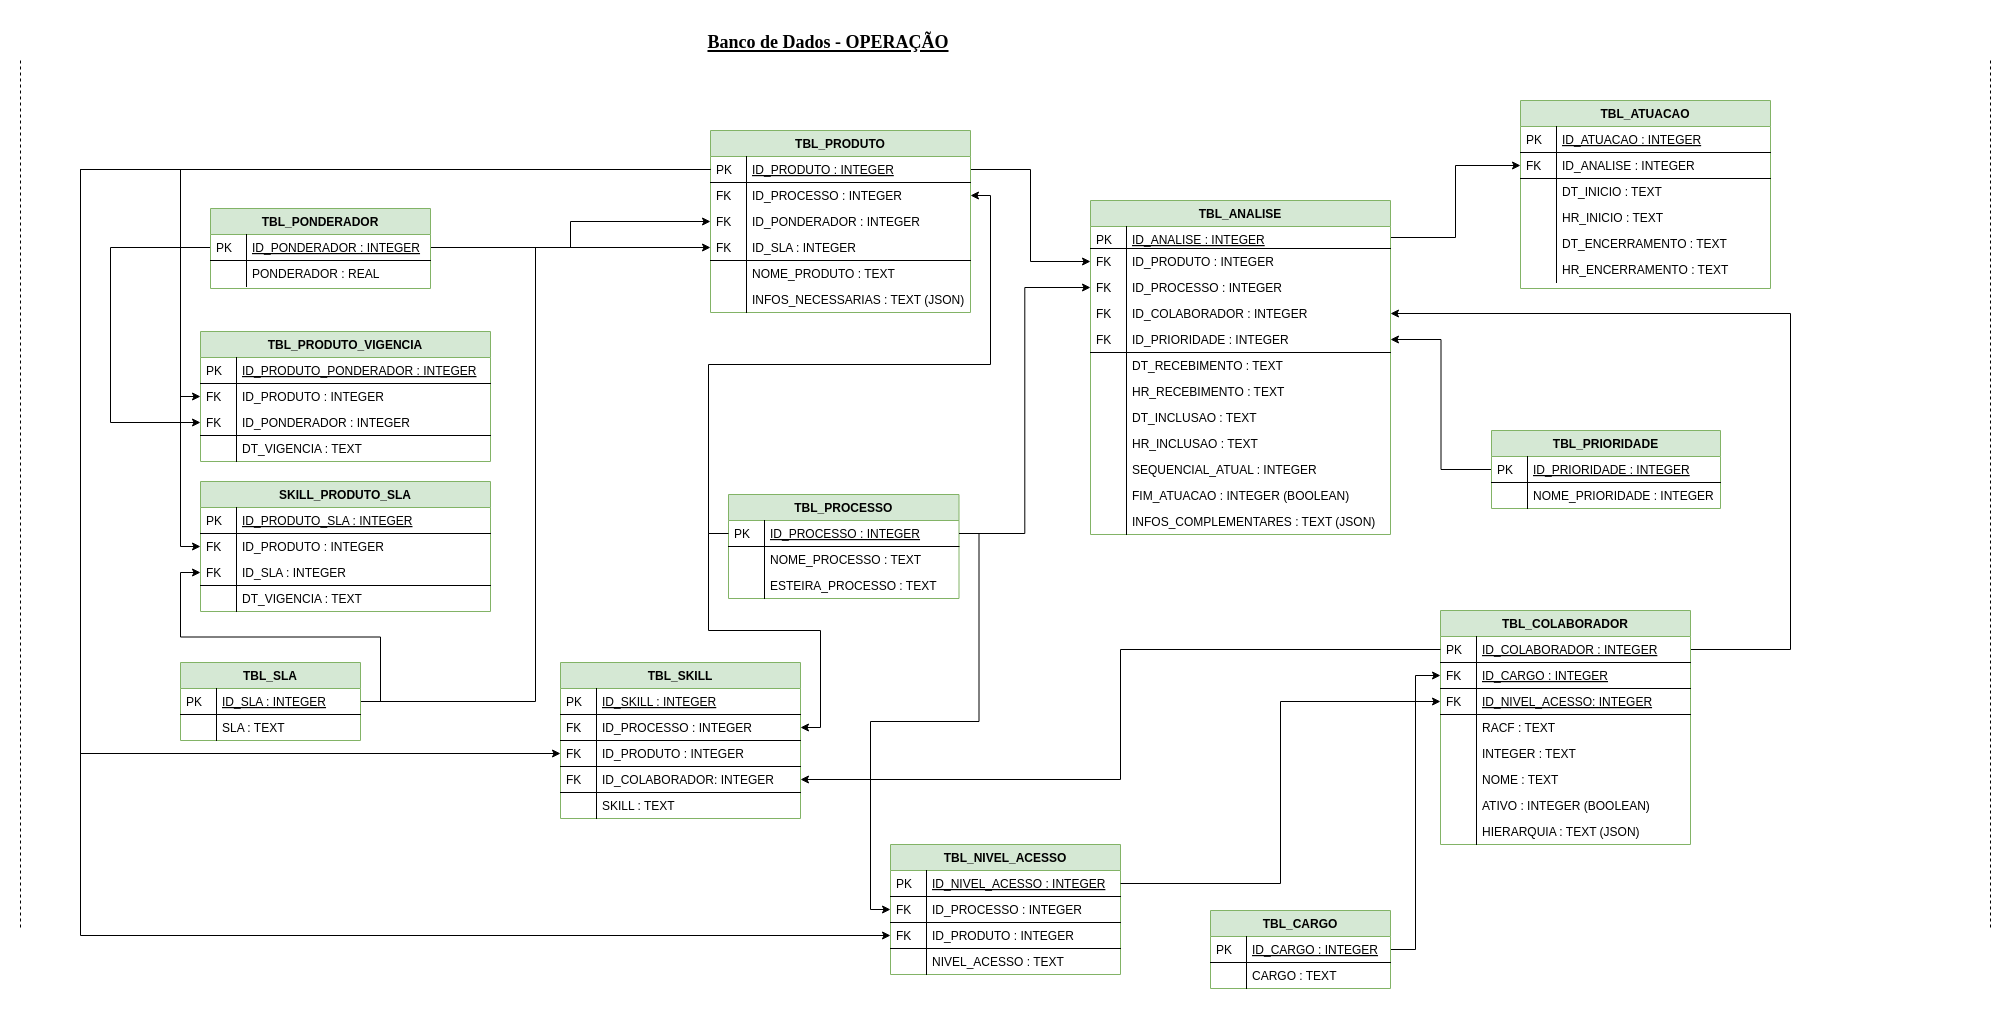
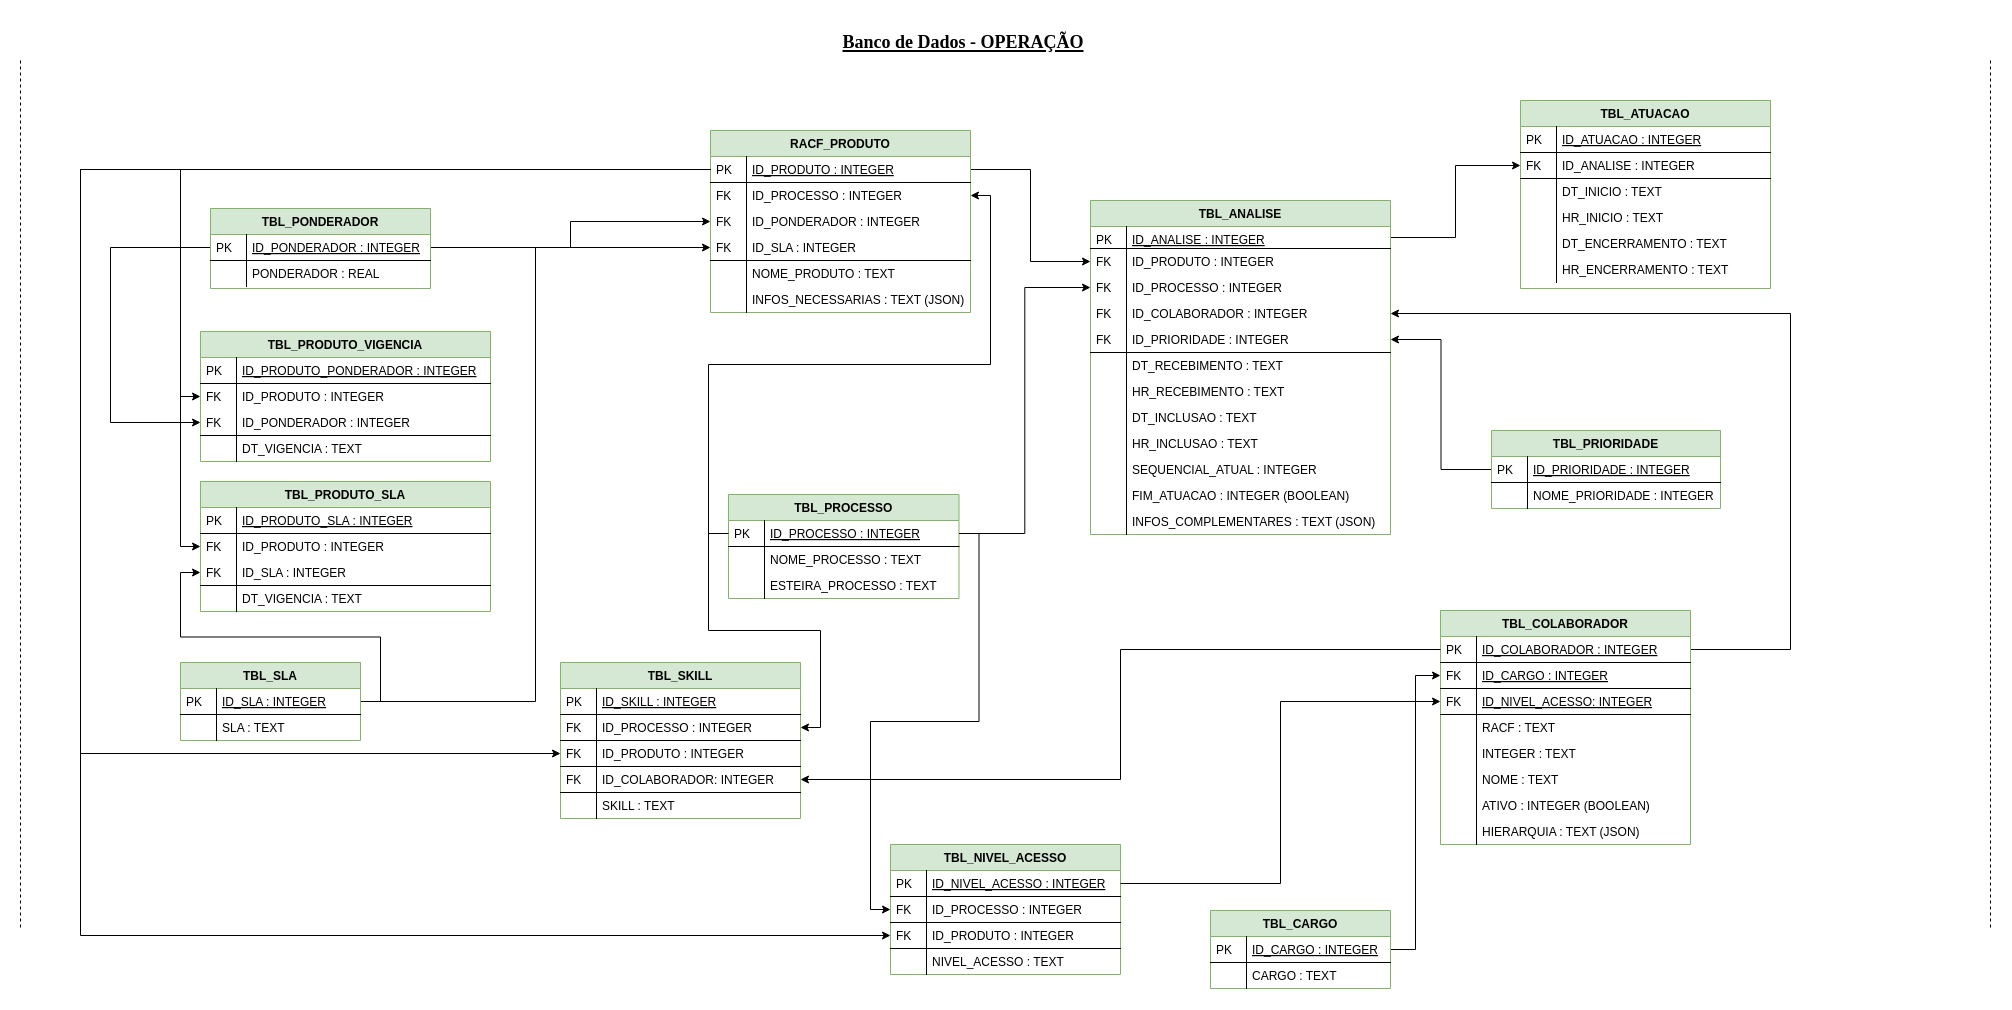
- <mxCell id="5" value="&lt;h1&gt;&lt;span style=&quot;font-size: 18px&quot;&gt;Banco de Dados - OPERAÇÃO&lt;/span&gt;&lt;/h1&gt;" style="text;html=1;strokeColor=none;fillColor=none;spacing=5;spacingTop=-20;whiteSpace=wrap;overflow=hidden;rounded=0;align=center;fontFamily=Verdana;fontColor=#000000;fontStyle=4" parent="1" vertex="1"><mxGeometry x="453" y="20" width="750" height="50" as="geometry" /></mxCell>
+ <mxCell id="5" value="&lt;h1&gt;&lt;span style=&quot;font-size: 18px&quot;&gt;Banco de Dados - OPERAÇÃO&lt;/span&gt;&lt;/h1&gt;" style="text;html=1;strokeColor=none;fillColor=none;spacing=5;spacingTop=-20;whiteSpace=wrap;overflow=hidden;rounded=0;align=center;fontFamily=Verdana;fontColor=#000000;fontStyle=4" parent="1" vertex="1"><mxGeometry x="588" y="20" width="750" height="50" as="geometry" /></mxCell>
- <mxCell id="73" value="TBL_PRODUTO" style="swimlane;fontStyle=1;childLayout=stackLayout;horizontal=1;startSize=26;horizontalStack=0;resizeParent=1;resizeLast=0;collapsible=1;marginBottom=0;rounded=0;shadow=0;strokeWidth=1;fillColor=#d5e8d4;strokeColor=#82b366;" parent="1" vertex="1"><mxGeometry x="710" y="130" width="260" height="182" as="geometry"><mxRectangle x="20" y="80" width="160" height="26" as="alternateBounds" /></mxGeometry></mxCell>
+ <mxCell id="73" value="RACF_PRODUTO" style="swimlane;fontStyle=1;childLayout=stackLayout;horizontal=1;startSize=26;horizontalStack=0;resizeParent=1;resizeLast=0;collapsible=1;marginBottom=0;rounded=0;shadow=0;strokeWidth=1;fillColor=#d5e8d4;strokeColor=#82b366;" parent="1" vertex="1"><mxGeometry x="710" y="130" width="260" height="182" as="geometry"><mxRectangle x="20" y="80" width="160" height="26" as="alternateBounds" /></mxGeometry></mxCell>
- <mxCell id="130" value="SKILL_PRODUTO_SLA" style="swimlane;fontStyle=1;childLayout=stackLayout;horizontal=1;startSize=26;horizontalStack=0;resizeParent=1;resizeLast=0;collapsible=1;marginBottom=0;rounded=0;shadow=0;strokeWidth=1;fillColor=#d5e8d4;strokeColor=#82b366;" parent="1" vertex="1"><mxGeometry x="200" y="481" width="290" height="130" as="geometry"><mxRectangle x="20" y="80" width="160" height="26" as="alternateBounds" /></mxGeometry></mxCell>
+ <mxCell id="130" value="TBL_PRODUTO_SLA" style="swimlane;fontStyle=1;childLayout=stackLayout;horizontal=1;startSize=26;horizontalStack=0;resizeParent=1;resizeLast=0;collapsible=1;marginBottom=0;rounded=0;shadow=0;strokeWidth=1;fillColor=#d5e8d4;strokeColor=#82b366;" parent="1" vertex="1"><mxGeometry x="200" y="481" width="290" height="130" as="geometry"><mxRectangle x="20" y="80" width="160" height="26" as="alternateBounds" /></mxGeometry></mxCell>
